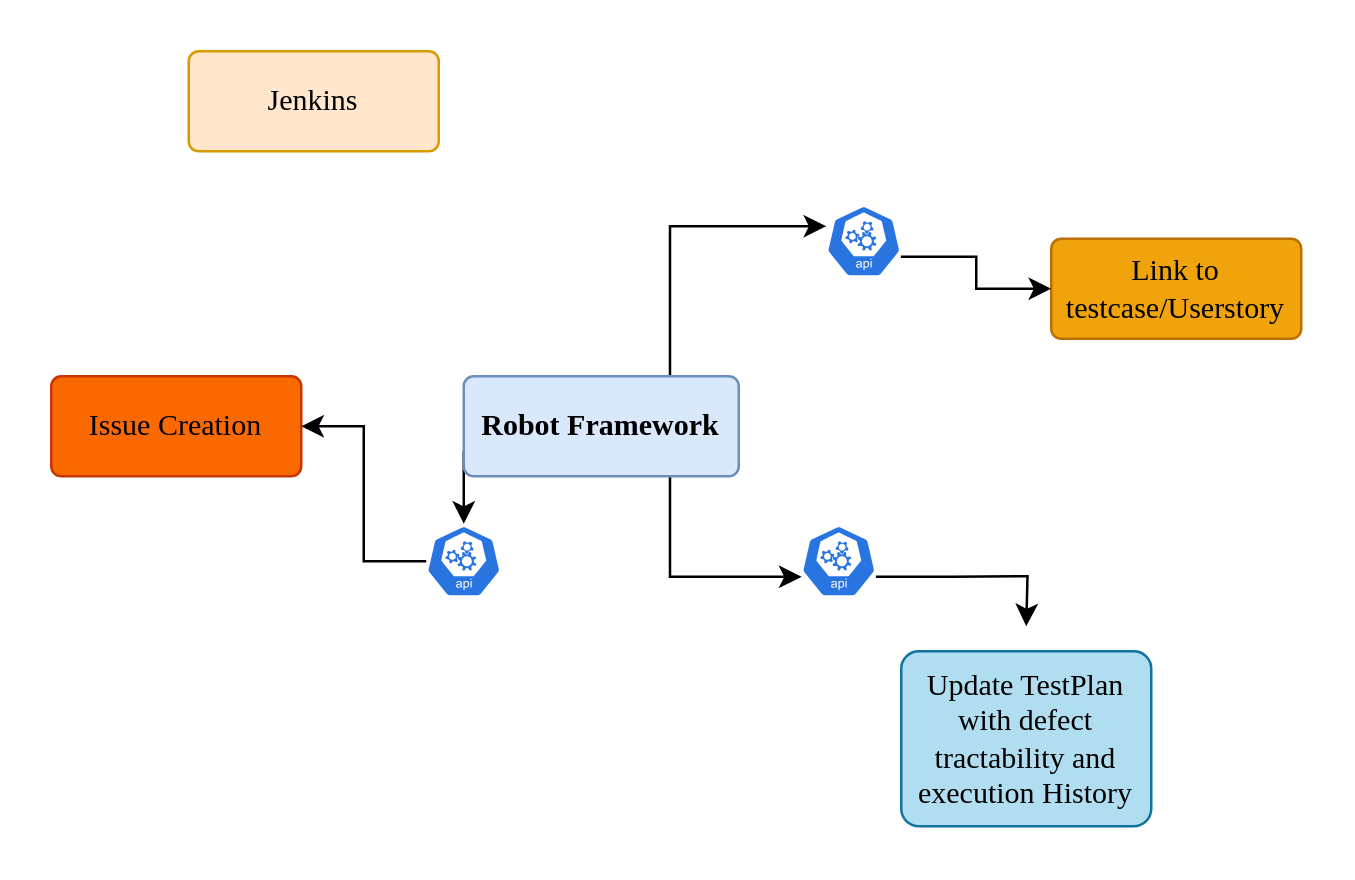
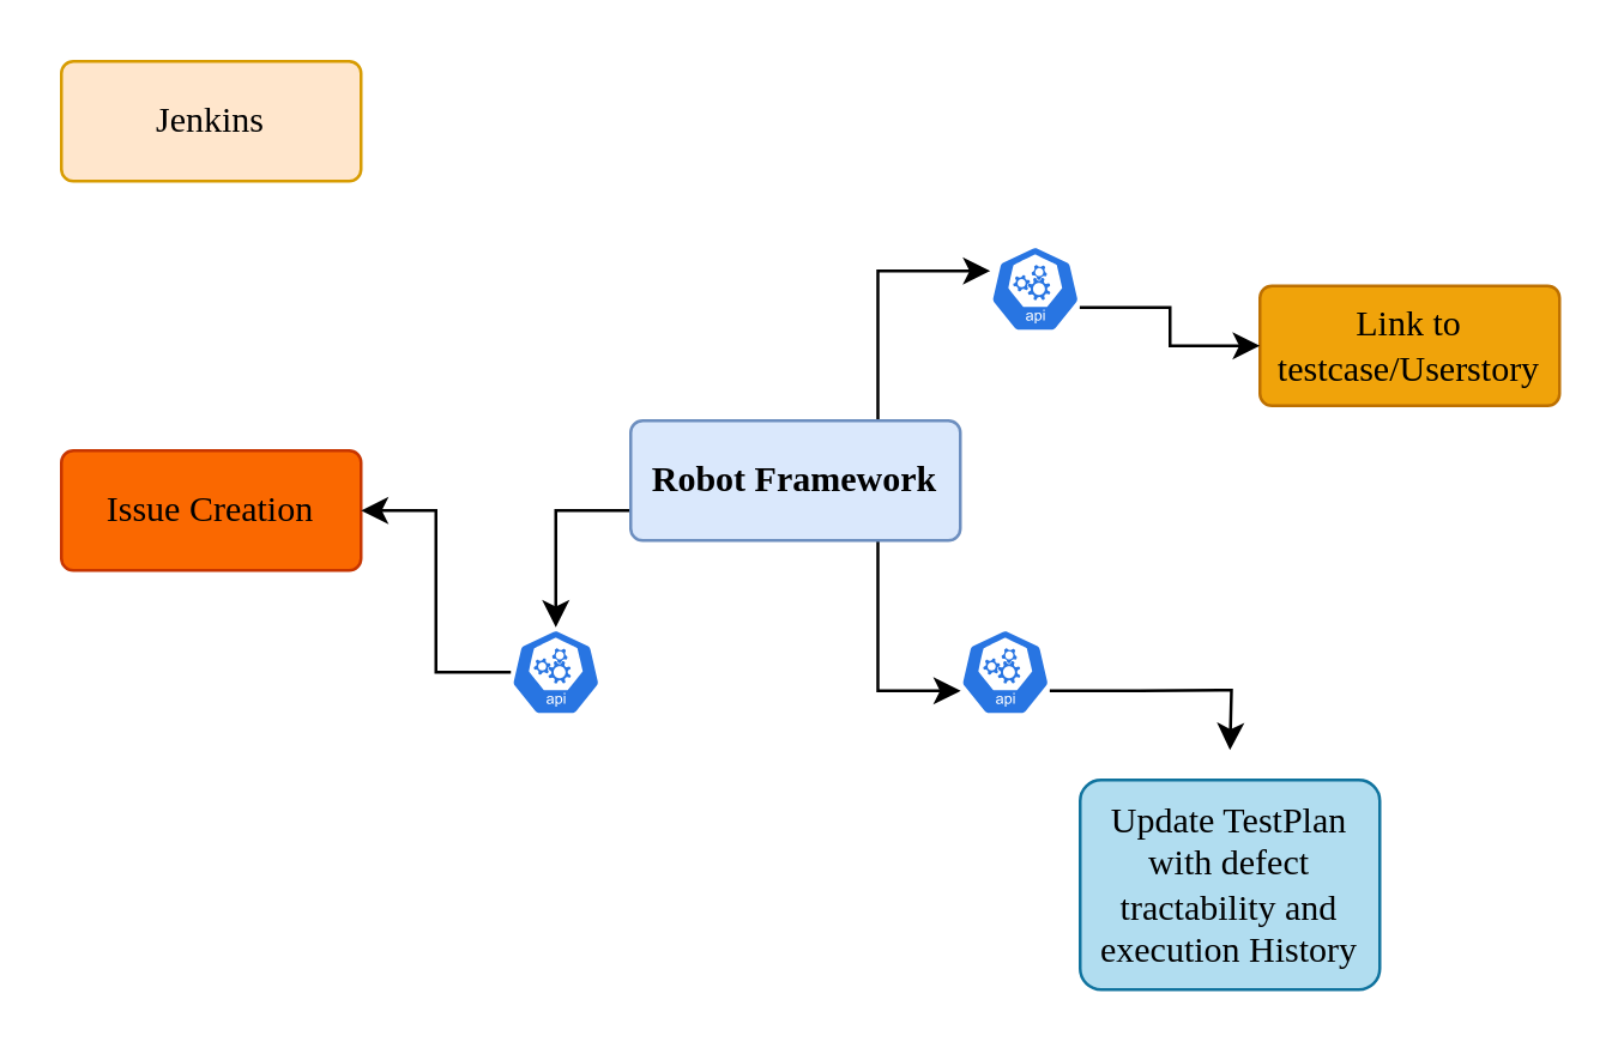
- <mxCell id="6" value="Jenkins" style="rounded=1;arcSize=10;whiteSpace=wrap;html=1;align=center;fontFamily=Times New Roman;fillColor=#ffe6cc;strokeColor=#d79b00;" parent="1" vertex="1"><mxGeometry x="75" y="20" width="100" height="40" as="geometry" /></mxCell>
+ <mxCell id="6" value="Jenkins" style="rounded=1;arcSize=10;whiteSpace=wrap;html=1;align=center;fontFamily=Times New Roman;fillColor=#ffe6cc;strokeColor=#d79b00;" parent="1" vertex="1"><mxGeometry x="20" y="20" width="100" height="40" as="geometry" /></mxCell>
- <mxCell id="5" value="Robot Framework" style="rounded=1;arcSize=10;whiteSpace=wrap;html=1;align=center;fillColor=#dae8fc;strokeColor=#6c8ebf;fontFamily=Times New Roman;fontStyle=1" parent="1" vertex="1"><mxGeometry x="185" y="150" width="110" height="40" as="geometry" /></mxCell>
+ <mxCell id="5" value="Robot Framework" style="rounded=1;arcSize=10;whiteSpace=wrap;html=1;align=center;fillColor=#dae8fc;strokeColor=#6c8ebf;fontFamily=Times New Roman;fontStyle=1" parent="1" vertex="1"><mxGeometry x="210" y="140" width="110" height="40" as="geometry" /></mxCell>
